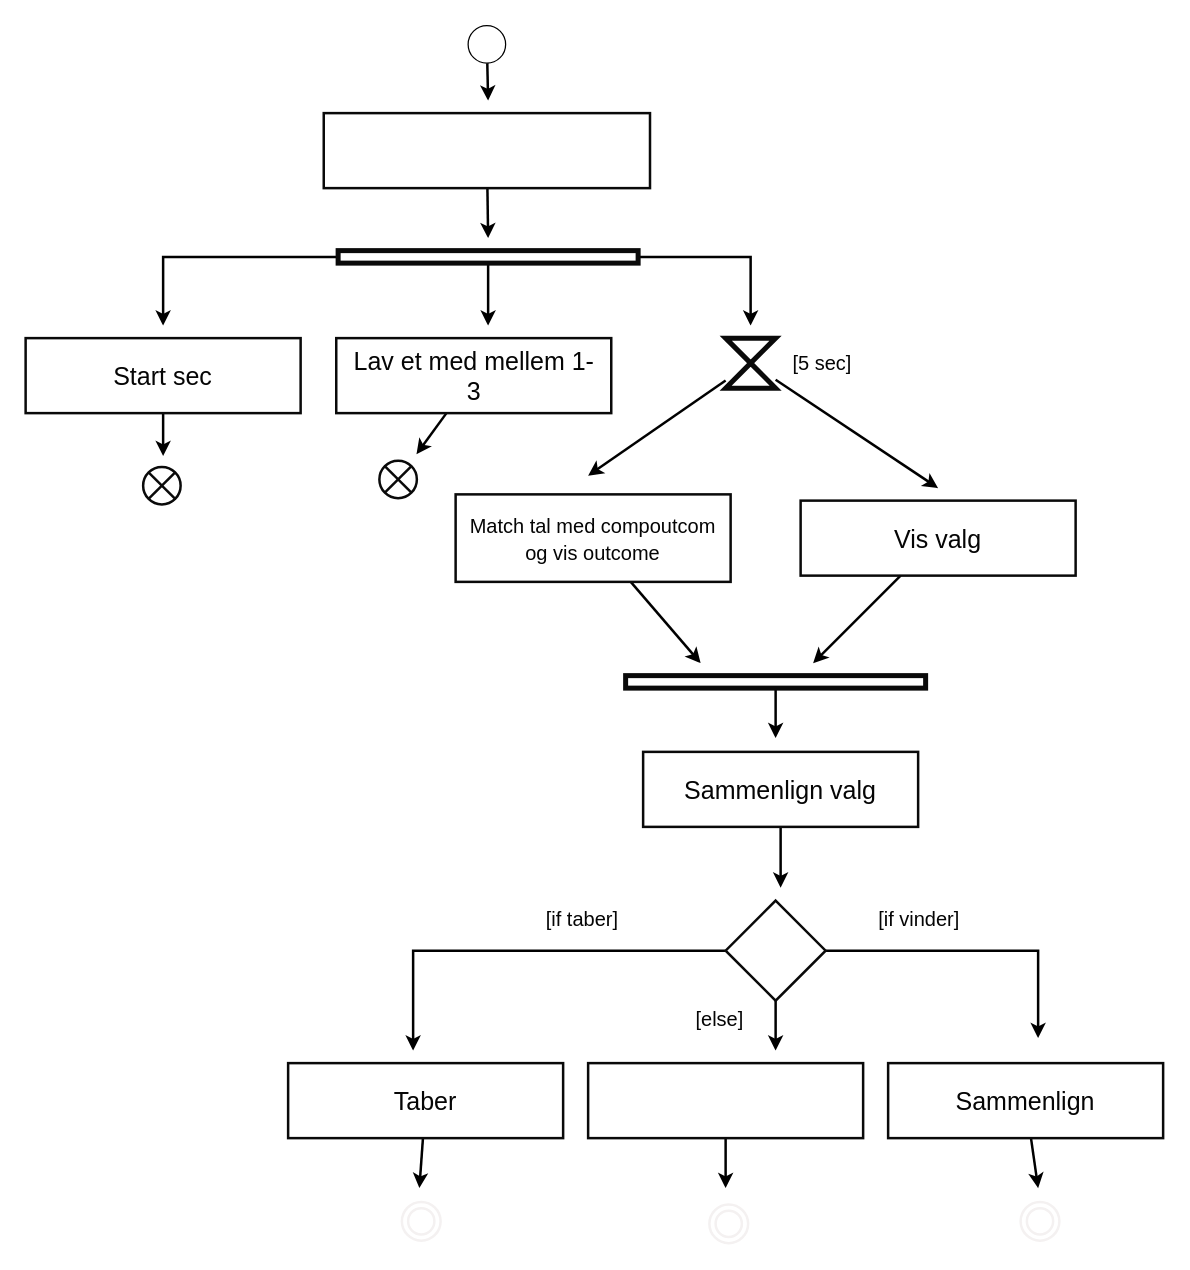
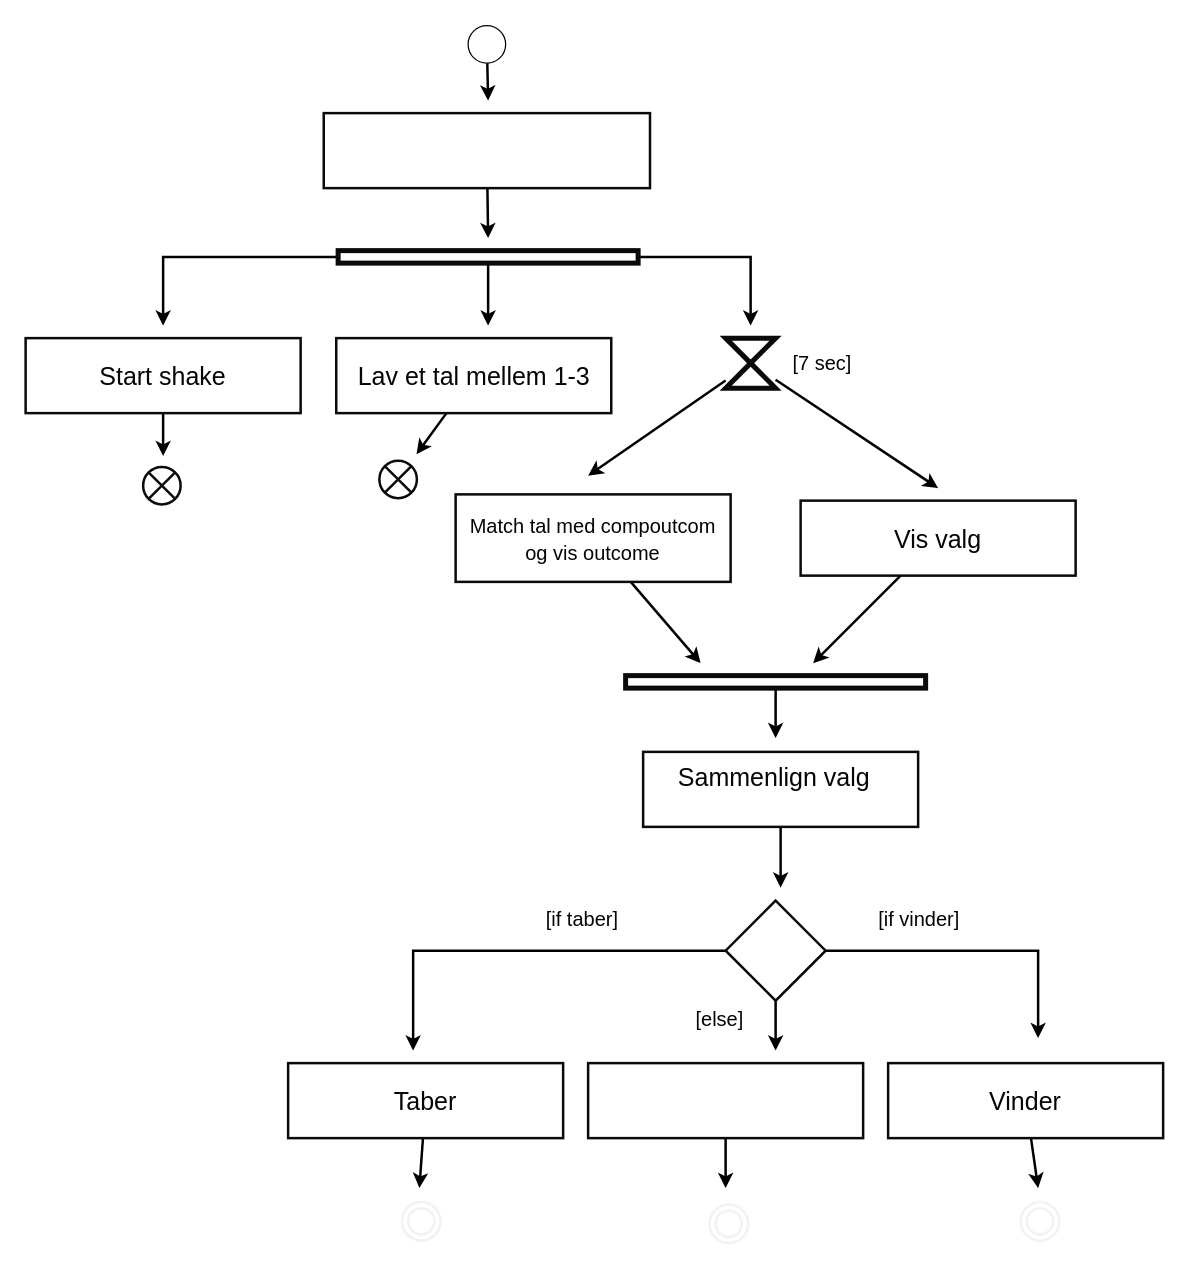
- <mxCell id="27" value="[5 sec]" style="text;html=1;strokeColor=none;fillColor=none;align=center;verticalAlign=middle;whiteSpace=wrap;rounded=0;strokeWidth=2;fontSize=16;fontColor=#050505;" parent="1" vertex="1"><mxGeometry x="610" y="275" width="95" height="30" as="geometry" /></mxCell>
+ <mxCell id="27" value="[7 sec]" style="text;html=1;strokeColor=none;fillColor=none;align=center;verticalAlign=middle;whiteSpace=wrap;rounded=0;strokeWidth=2;fontSize=16;fontColor=#050505;" parent="1" vertex="1"><mxGeometry x="610" y="275" width="95" height="30" as="geometry" /></mxCell>
- <mxCell id="9" value="&lt;font color=&quot;#050505&quot; style=&quot;font-size: 20px;&quot;&gt;Start sec&lt;/font&gt;" style="text;html=1;strokeColor=none;fillColor=none;align=center;verticalAlign=middle;whiteSpace=wrap;rounded=0;strokeWidth=4;fontSize=20;" parent="1" vertex="1"><mxGeometry x="30" y="285" width="200" height="30" as="geometry" /></mxCell>
+ <mxCell id="9" value="&lt;font color=&quot;#050505&quot; style=&quot;font-size: 20px;&quot;&gt;Start shake&lt;/font&gt;" style="text;html=1;strokeColor=none;fillColor=none;align=center;verticalAlign=middle;whiteSpace=wrap;rounded=0;strokeWidth=4;fontSize=20;" parent="1" vertex="1"><mxGeometry x="30" y="285" width="200" height="30" as="geometry" /></mxCell>
- <mxCell id="22" value="&lt;font color=&quot;#050505&quot; style=&quot;font-size: 20px;&quot;&gt;Lav et med mellem 1-3&lt;/font&gt;" style="text;html=1;strokeColor=none;fillColor=none;align=center;verticalAlign=middle;whiteSpace=wrap;rounded=0;strokeWidth=4;fontSize=20;" parent="1" vertex="1"><mxGeometry x="278.5" y="285" width="200" height="30" as="geometry" /></mxCell>
+ <mxCell id="22" value="&lt;font color=&quot;#050505&quot; style=&quot;font-size: 20px;&quot;&gt;Lav et tal mellem 1-3&lt;/font&gt;" style="text;html=1;strokeColor=none;fillColor=none;align=center;verticalAlign=middle;whiteSpace=wrap;rounded=0;strokeWidth=4;fontSize=20;" parent="1" vertex="1"><mxGeometry x="278.5" y="285" width="200" height="30" as="geometry" /></mxCell>
- <mxCell id="47" value="&lt;font color=&quot;#050505&quot; style=&quot;font-size: 20px;&quot;&gt;Sammenlign valg&lt;/font&gt;" style="text;html=1;strokeColor=none;fillColor=none;align=center;verticalAlign=middle;whiteSpace=wrap;rounded=0;strokeWidth=4;fontSize=20;" parent="1" vertex="1"><mxGeometry x="524" y="616" width="200" height="30" as="geometry" /></mxCell>
+ <mxCell id="47" value="&lt;font color=&quot;#050505&quot; style=&quot;font-size: 20px;&quot;&gt;Sammenlign valg&lt;/font&gt;" style="text;html=1;strokeColor=none;fillColor=none;align=center;verticalAlign=middle;whiteSpace=wrap;rounded=0;strokeWidth=4;fontSize=20;" parent="1" vertex="1"><mxGeometry x="519" y="606" width="200" height="30" as="geometry" /></mxCell>
- <mxCell id="30" value="&lt;font color=&quot;#050505&quot; style=&quot;font-size: 20px;&quot;&gt;Sammenlign&lt;/font&gt;" style="text;html=1;strokeColor=none;fillColor=none;align=center;verticalAlign=middle;whiteSpace=wrap;rounded=0;strokeWidth=4;fontSize=20;" parent="1" vertex="1"><mxGeometry x="720" y="865" width="200" height="30" as="geometry" /></mxCell>
+ <mxCell id="30" value="&lt;font color=&quot;#050505&quot; style=&quot;font-size: 20px;&quot;&gt;Vinder&lt;/font&gt;" style="text;html=1;strokeColor=none;fillColor=none;align=center;verticalAlign=middle;whiteSpace=wrap;rounded=0;strokeWidth=4;fontSize=20;" parent="1" vertex="1"><mxGeometry x="720" y="865" width="200" height="30" as="geometry" /></mxCell>
